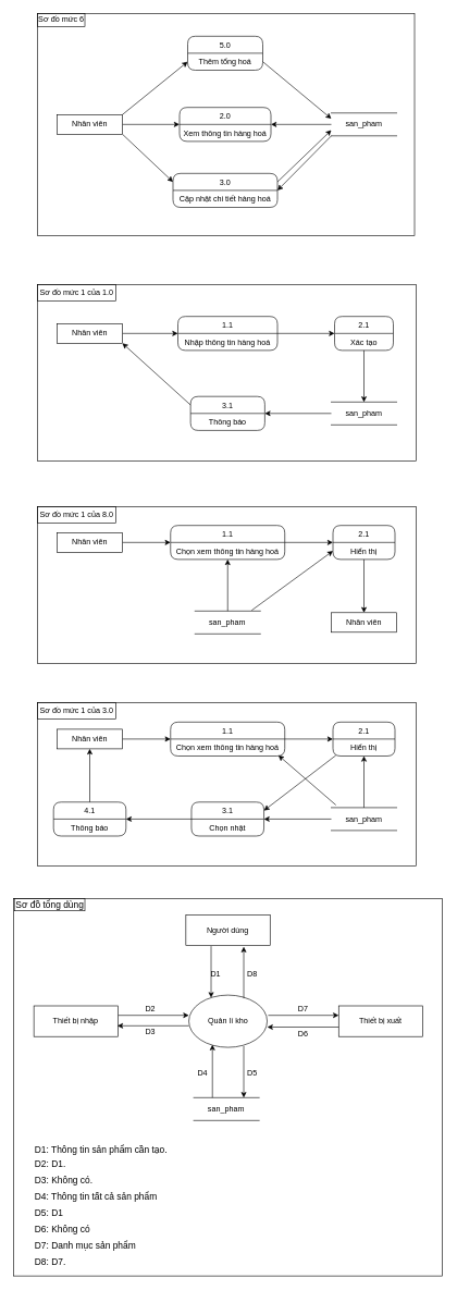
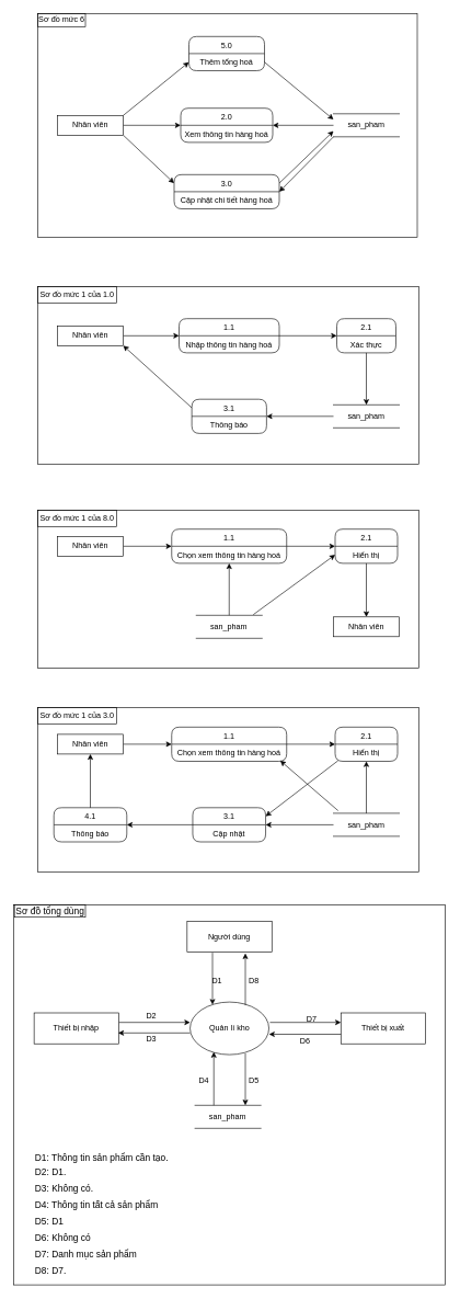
- <mxCell id="28" value="Xác tạo" style="text;strokeColor=none;fillColor=none;align=center;verticalAlign=top;spacingLeft=4;spacingRight=4;overflow=hidden;rotatable=0;points=[[0,0.5],[1,0.5]];portConstraint=eastwest;" vertex="1" parent="27"><mxGeometry y="26" width="90" height="26" as="geometry" /></mxCell>
+ <mxCell id="28" value="Xác thực" style="text;strokeColor=none;fillColor=none;align=center;verticalAlign=top;spacingLeft=4;spacingRight=4;overflow=hidden;rotatable=0;points=[[0,0.5],[1,0.5]];portConstraint=eastwest;" vertex="1" parent="27"><mxGeometry y="26" width="90" height="26" as="geometry" /></mxCell>
- <mxCell id="61" value="Chọn nhật" style="text;strokeColor=none;fillColor=none;align=center;verticalAlign=top;spacingLeft=4;spacingRight=4;overflow=hidden;rotatable=0;points=[[0,0.5],[1,0.5]];portConstraint=eastwest;" vertex="1" parent="60"><mxGeometry y="26" width="111" height="26" as="geometry" /></mxCell>
+ <mxCell id="61" value="Cập nhật" style="text;strokeColor=none;fillColor=none;align=center;verticalAlign=top;spacingLeft=4;spacingRight=4;overflow=hidden;rotatable=0;points=[[0,0.5],[1,0.5]];portConstraint=eastwest;" vertex="1" parent="60"><mxGeometry y="26" width="111" height="26" as="geometry" /></mxCell>
- <mxCell id="88" value="D7" style="text;html=1;strokeColor=none;fillColor=none;align=center;verticalAlign=middle;whiteSpace=wrap;rounded=0;" vertex="1" parent="1"><mxGeometry x="447.87" y="1535" width="32" height="20" as="geometry" /></mxCell>
+ <mxCell id="88" value="D7" style="text;html=1;strokeColor=none;fillColor=none;align=center;verticalAlign=middle;whiteSpace=wrap;rounded=0;" vertex="1" parent="1"><mxGeometry x="457.87" y="1540" width="32" height="20" as="geometry" /></mxCell>
